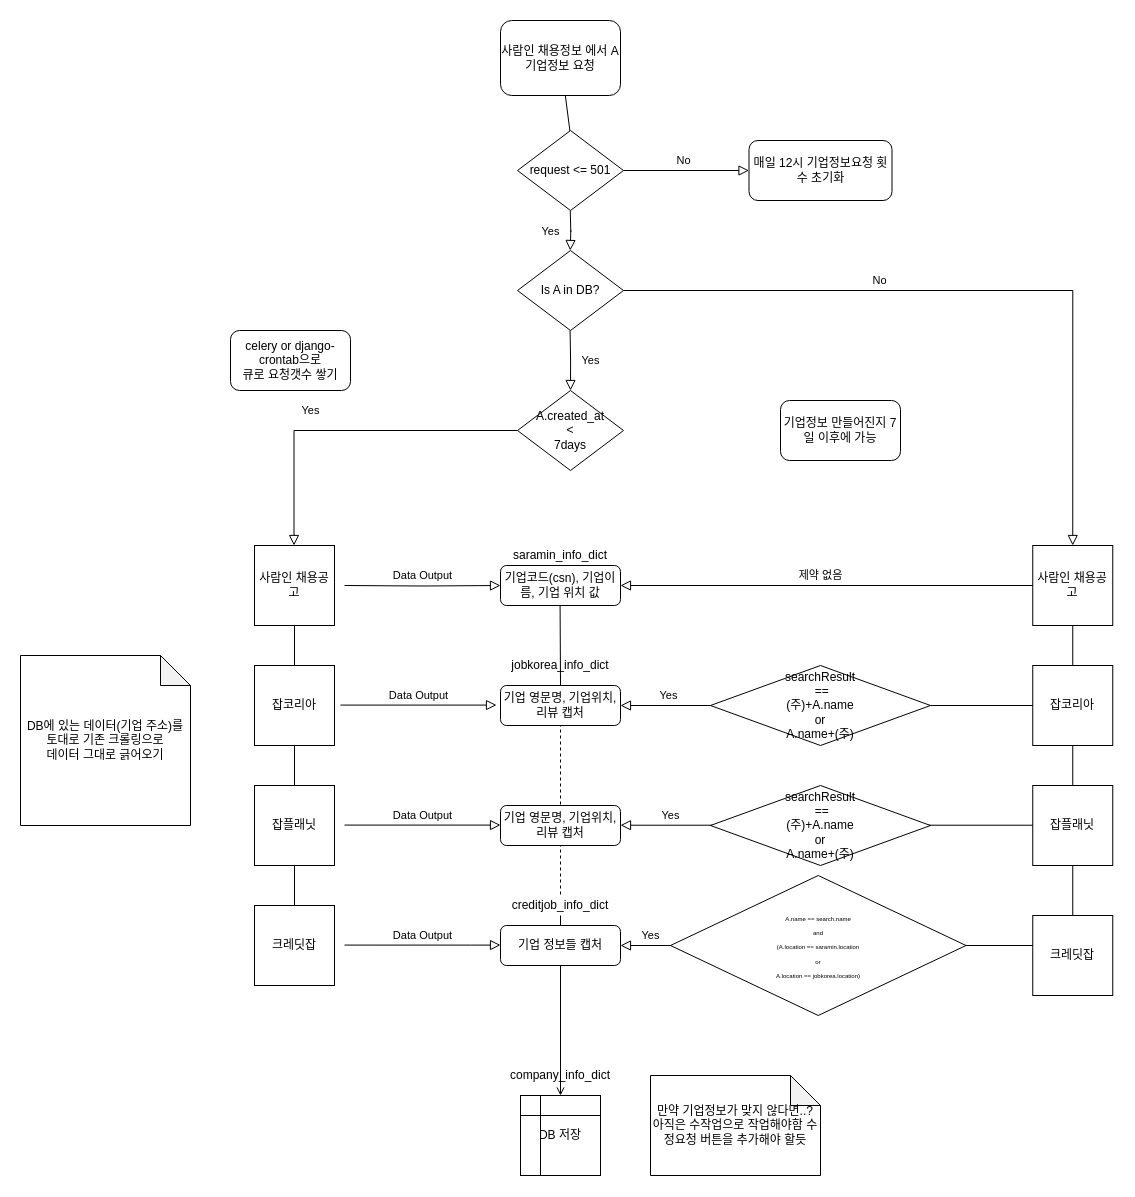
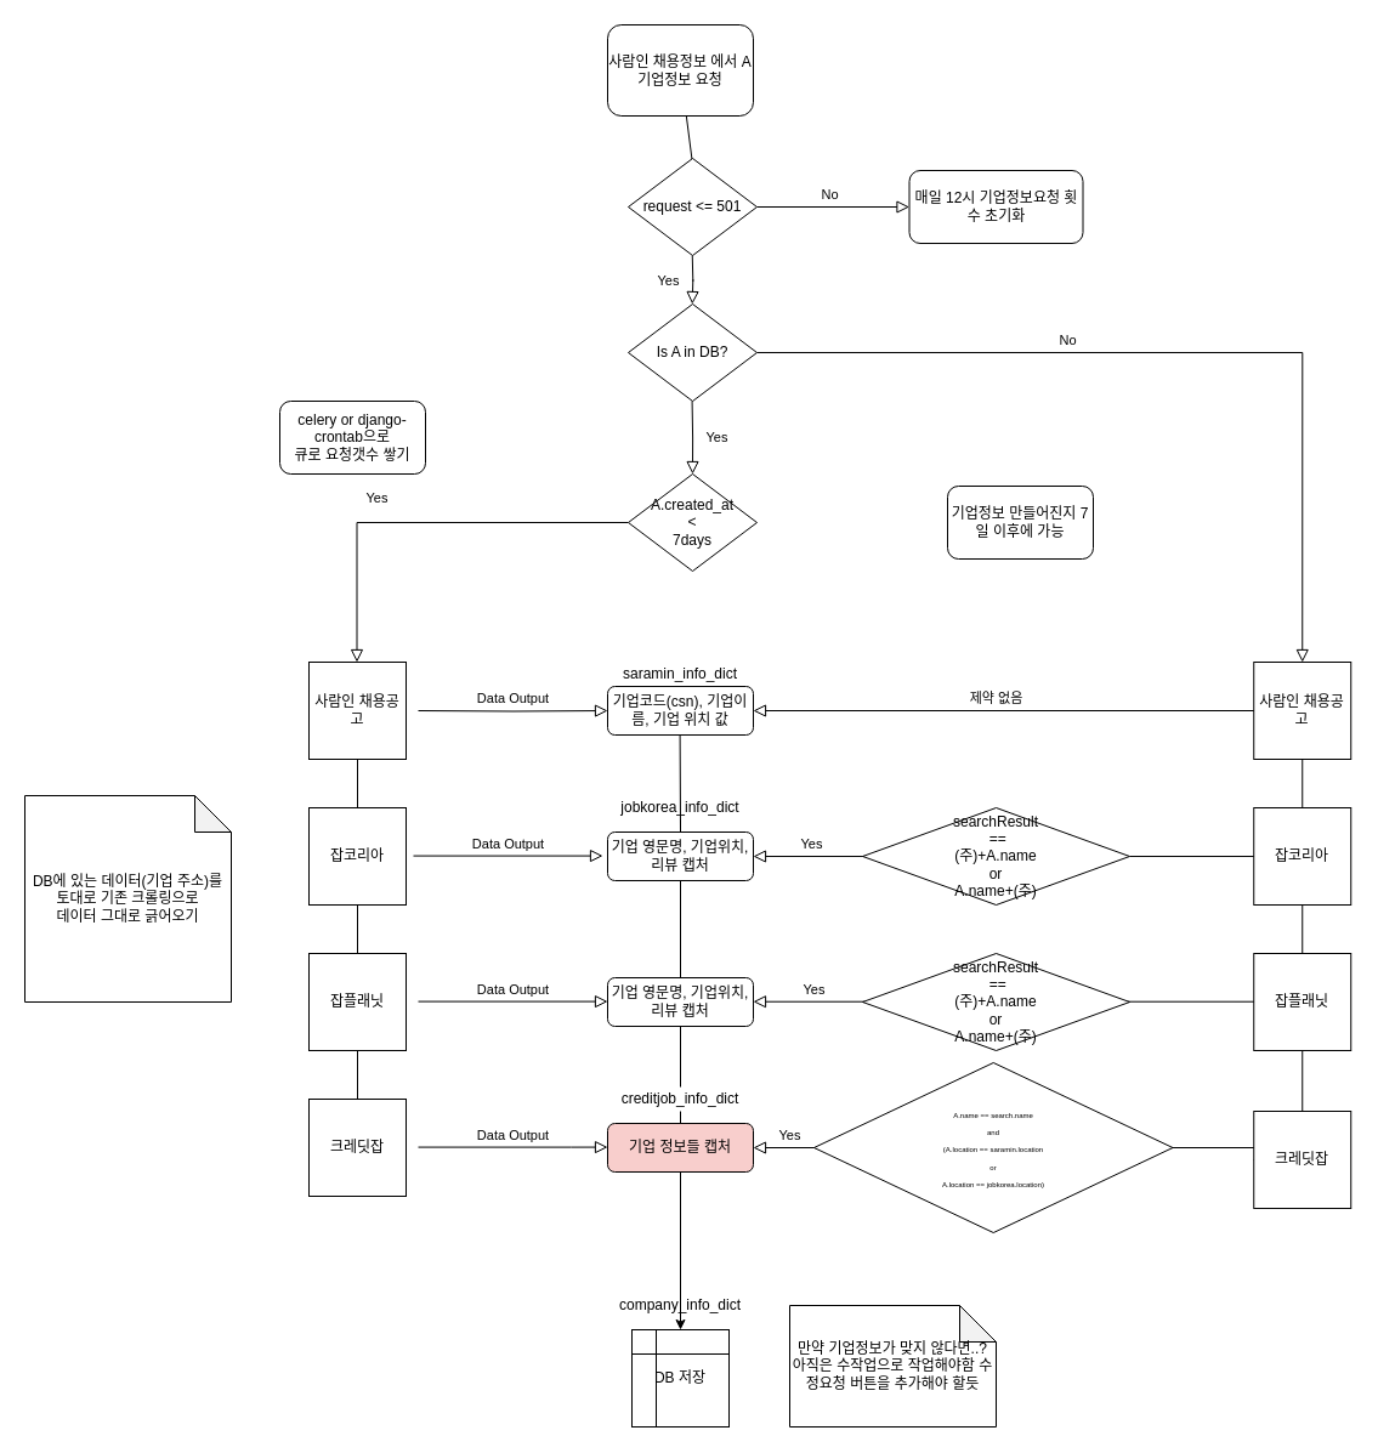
- <mxCell id="5" value="" style="edgeStyle=orthogonalEdgeStyle;rounded=0;orthogonalLoop=1;jettySize=auto;html=1;entryX=0.5;entryY=0;entryDx=0;entryDy=0;endArrow=none;dashed=1;" parent="1" source="20" target="35" edge="1"><mxGeometry relative="1" as="geometry"><mxPoint x="560" y="675" as="sourcePoint" /><mxPoint x="560" y="1305" as="targetPoint" /></mxGeometry></mxCell>
+ <mxCell id="5" value="" style="edgeStyle=orthogonalEdgeStyle;rounded=0;orthogonalLoop=1;jettySize=auto;html=1;entryX=0.5;entryY=0;entryDx=0;entryDy=0;endArrow=none;" parent="1" source="20" target="35" edge="1"><mxGeometry relative="1" as="geometry"><mxPoint x="560" y="675" as="sourcePoint" /><mxPoint x="560" y="1305" as="targetPoint" /></mxGeometry></mxCell>
- <mxCell id="22" value="기업 정보들 캡처" style="rounded=1;whiteSpace=wrap;html=1;fontSize=12;glass=0;strokeWidth=1;shadow=0;" parent="1" vertex="1"><mxGeometry x="500" y="925" width="120" height="40" as="geometry" /></mxCell>
+ <mxCell id="22" value="기업 정보들 캡처" style="rounded=1;whiteSpace=wrap;html=1;fontSize=12;glass=0;strokeWidth=1;shadow=0;fillColor=#f8cecc;" parent="1" vertex="1"><mxGeometry x="500" y="925" width="120" height="40" as="geometry" /></mxCell>
- <mxCell id="7" style="edgeStyle=orthogonalEdgeStyle;rounded=0;orthogonalLoop=1;jettySize=auto;html=1;entryX=0.5;entryY=0;entryDx=0;entryDy=0;startArrow=none;endArrow=open;" parent="1" source="35" target="24" edge="1"><mxGeometry relative="1" as="geometry"><mxPoint x="560" y="1115" as="targetPoint" /></mxGeometry></mxCell>
+ <mxCell id="7" style="edgeStyle=orthogonalEdgeStyle;rounded=0;orthogonalLoop=1;jettySize=auto;html=1;entryX=0.5;entryY=0;entryDx=0;entryDy=0;startArrow=none;" parent="1" source="35" target="24" edge="1"><mxGeometry relative="1" as="geometry"><mxPoint x="560" y="1115" as="targetPoint" /></mxGeometry></mxCell>
